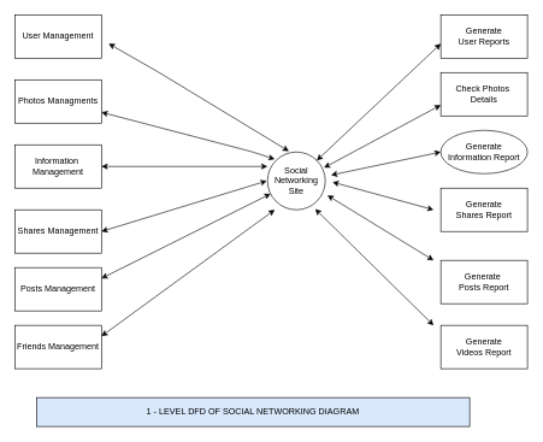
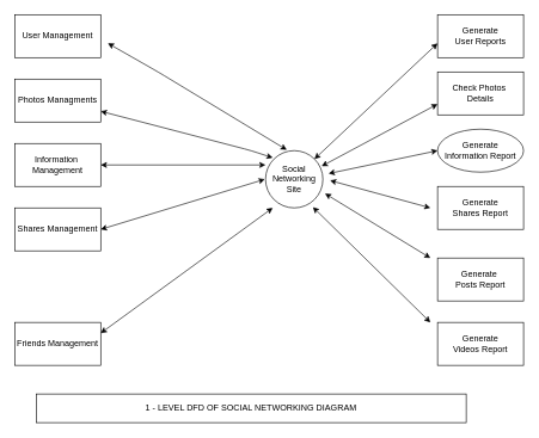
- <mxCell id="11" value="" style="endArrow=classic;startArrow=classic;html=1;entryX=1;entryY=0.25;entryDx=0;entryDy=0;entryPerimeter=0;" parent="1" source="2" target="8" edge="1"><mxGeometry width="50" height="50" relative="1" as="geometry"><mxPoint x="320" y="270" as="sourcePoint" /><mxPoint x="370" y="220" as="targetPoint" /></mxGeometry></mxCell>
- <mxCell id="8" value="Posts Management" style="rounded=0;whiteSpace=wrap;html=1;" parent="1" vertex="1"><mxGeometry x="20" y="370" width="120" height="60" as="geometry" /></mxCell>
- <mxCell id="27" value="1 - LEVEL DFD OF SOCIAL NETWORKING DIAGRAM" style="rounded=0;whiteSpace=wrap;html=1;fillColor=#dae8fc;" vertex="1" parent="1"><mxGeometry x="50" y="550" width="600" height="40" as="geometry" /></mxCell>
+ <mxCell id="27" value="1 - LEVEL DFD OF SOCIAL NETWORKING DIAGRAM" style="rounded=0;whiteSpace=wrap;html=1;" vertex="1" parent="1"><mxGeometry x="50" y="550" width="600" height="40" as="geometry" /></mxCell>
